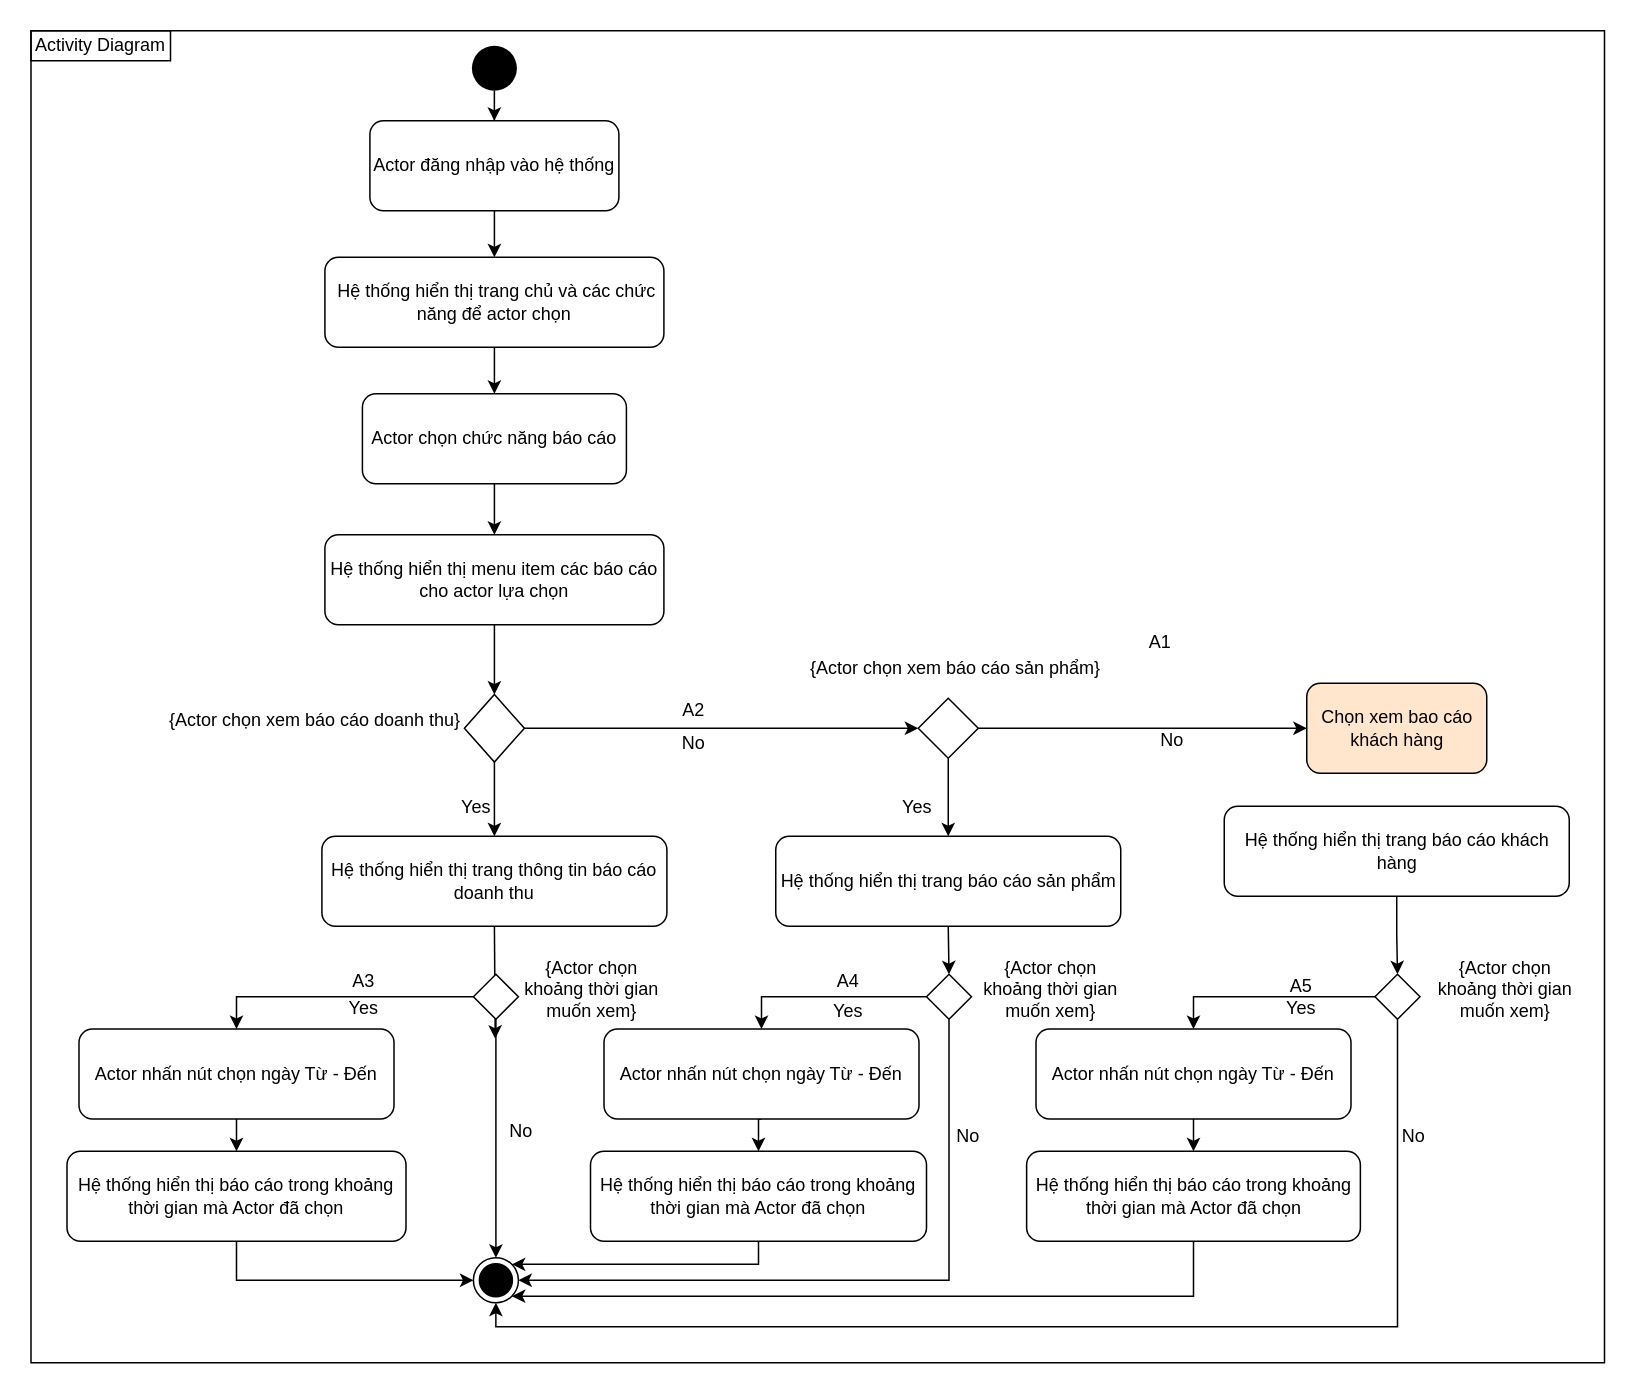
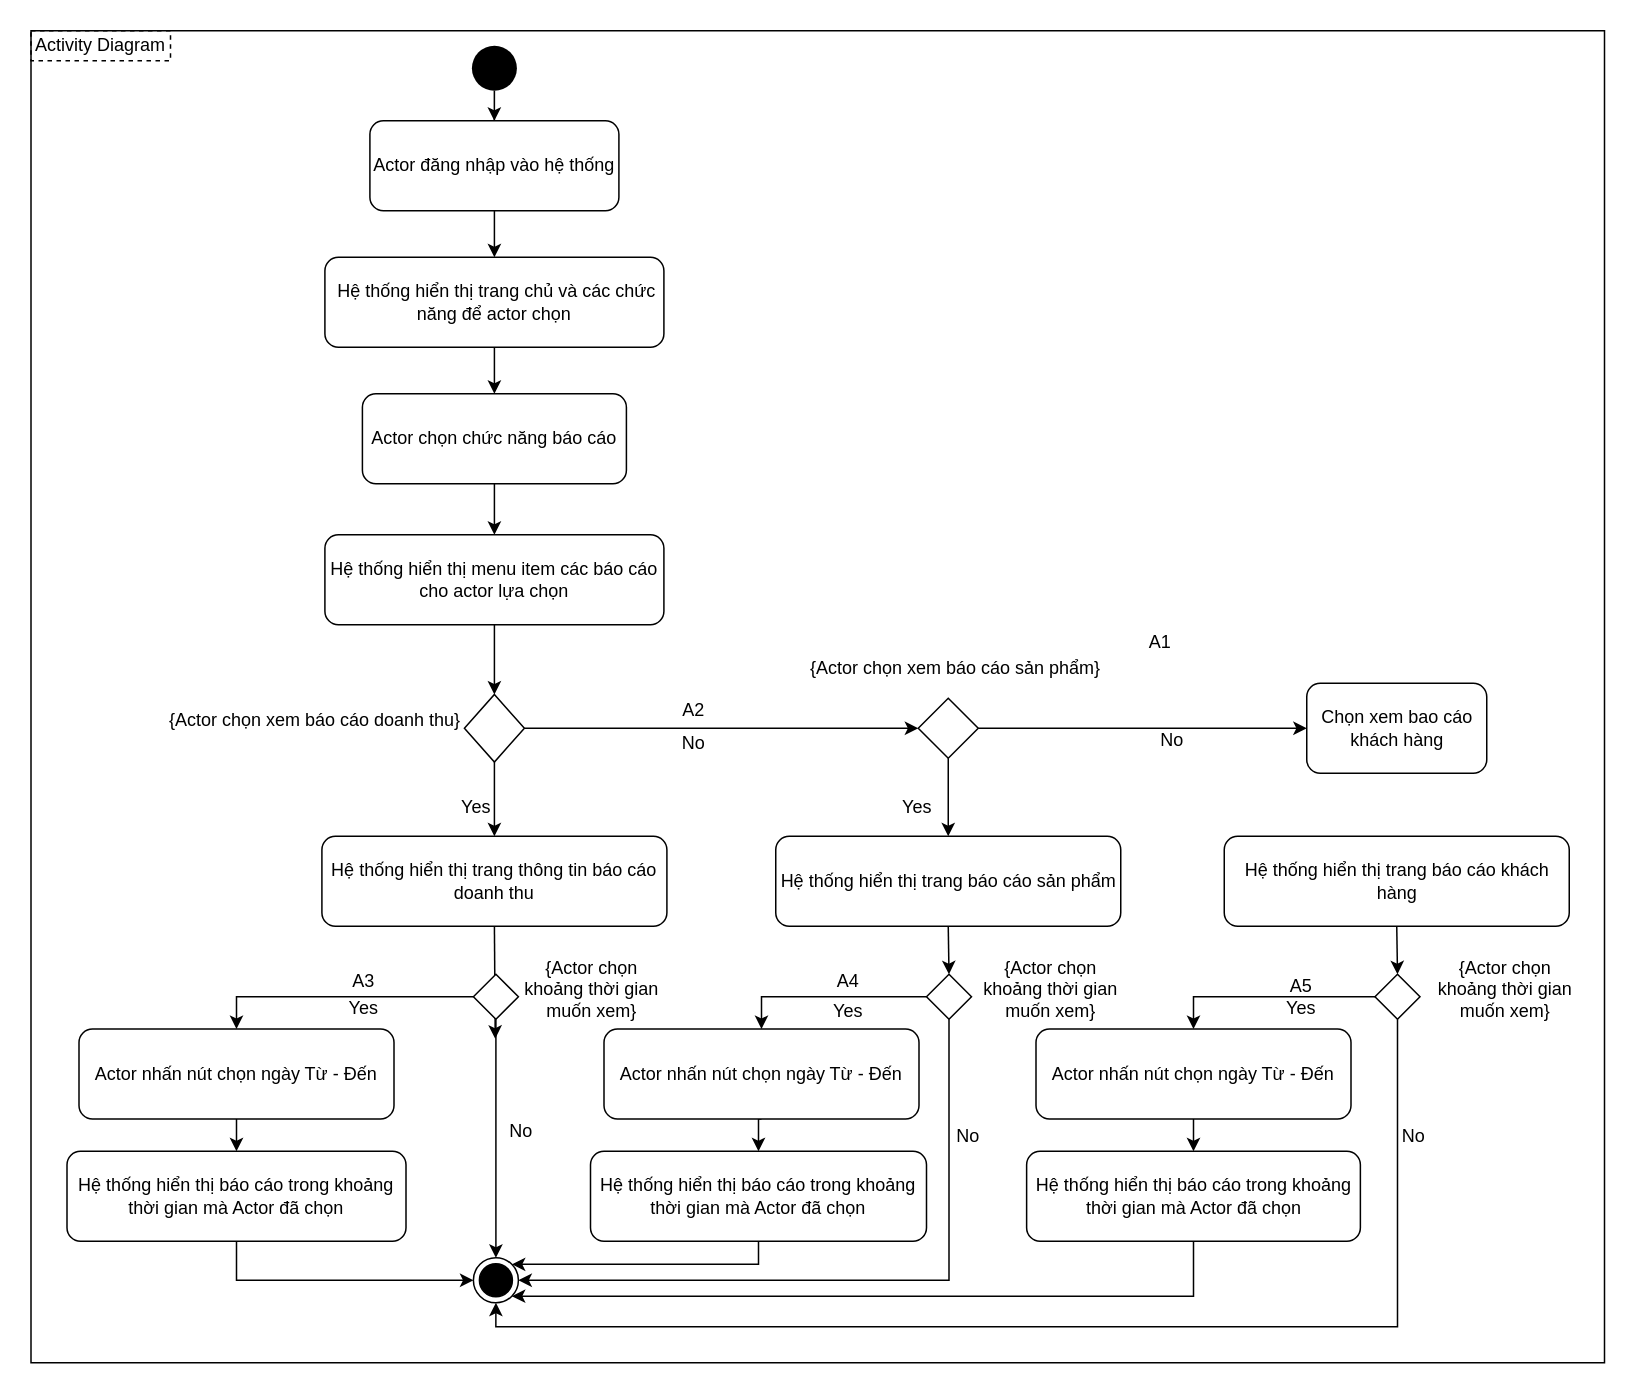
- <mxCell id="45" value="Activity Diagram" style="rounded=0;whiteSpace=wrap;html=1;fillColor=none;" parent="1" vertex="1"><mxGeometry x="20" y="20" width="93" height="20" as="geometry" /></mxCell>
+ <mxCell id="45" value="Activity Diagram" style="rounded=0;whiteSpace=wrap;html=1;fillColor=none;dashed=1;" parent="1" vertex="1"><mxGeometry x="20" y="20" width="93" height="20" as="geometry" /></mxCell>
- <mxCell id="17" value="Chọn xem bao cáo khách hàng" style="rounded=1;whiteSpace=wrap;html=1;fillColor=#ffe6cc;" parent="1" vertex="1"><mxGeometry x="870.5" y="455" width="120" height="60" as="geometry" /></mxCell>
+ <mxCell id="17" value="Chọn xem bao cáo khách hàng" style="rounded=1;whiteSpace=wrap;html=1;" parent="1" vertex="1"><mxGeometry x="870.5" y="455" width="120" height="60" as="geometry" /></mxCell>
- <mxCell id="44" value="Hệ thống hiển thị trang báo cáo khách hàng" style="rounded=1;whiteSpace=wrap;html=1;" parent="1" vertex="1"><mxGeometry x="815.5" y="537" width="230" height="60" as="geometry" /></mxCell>
+ <mxCell id="44" value="Hệ thống hiển thị trang báo cáo khách hàng" style="rounded=1;whiteSpace=wrap;html=1;" parent="1" vertex="1"><mxGeometry x="815.5" y="557" width="230" height="60" as="geometry" /></mxCell>
